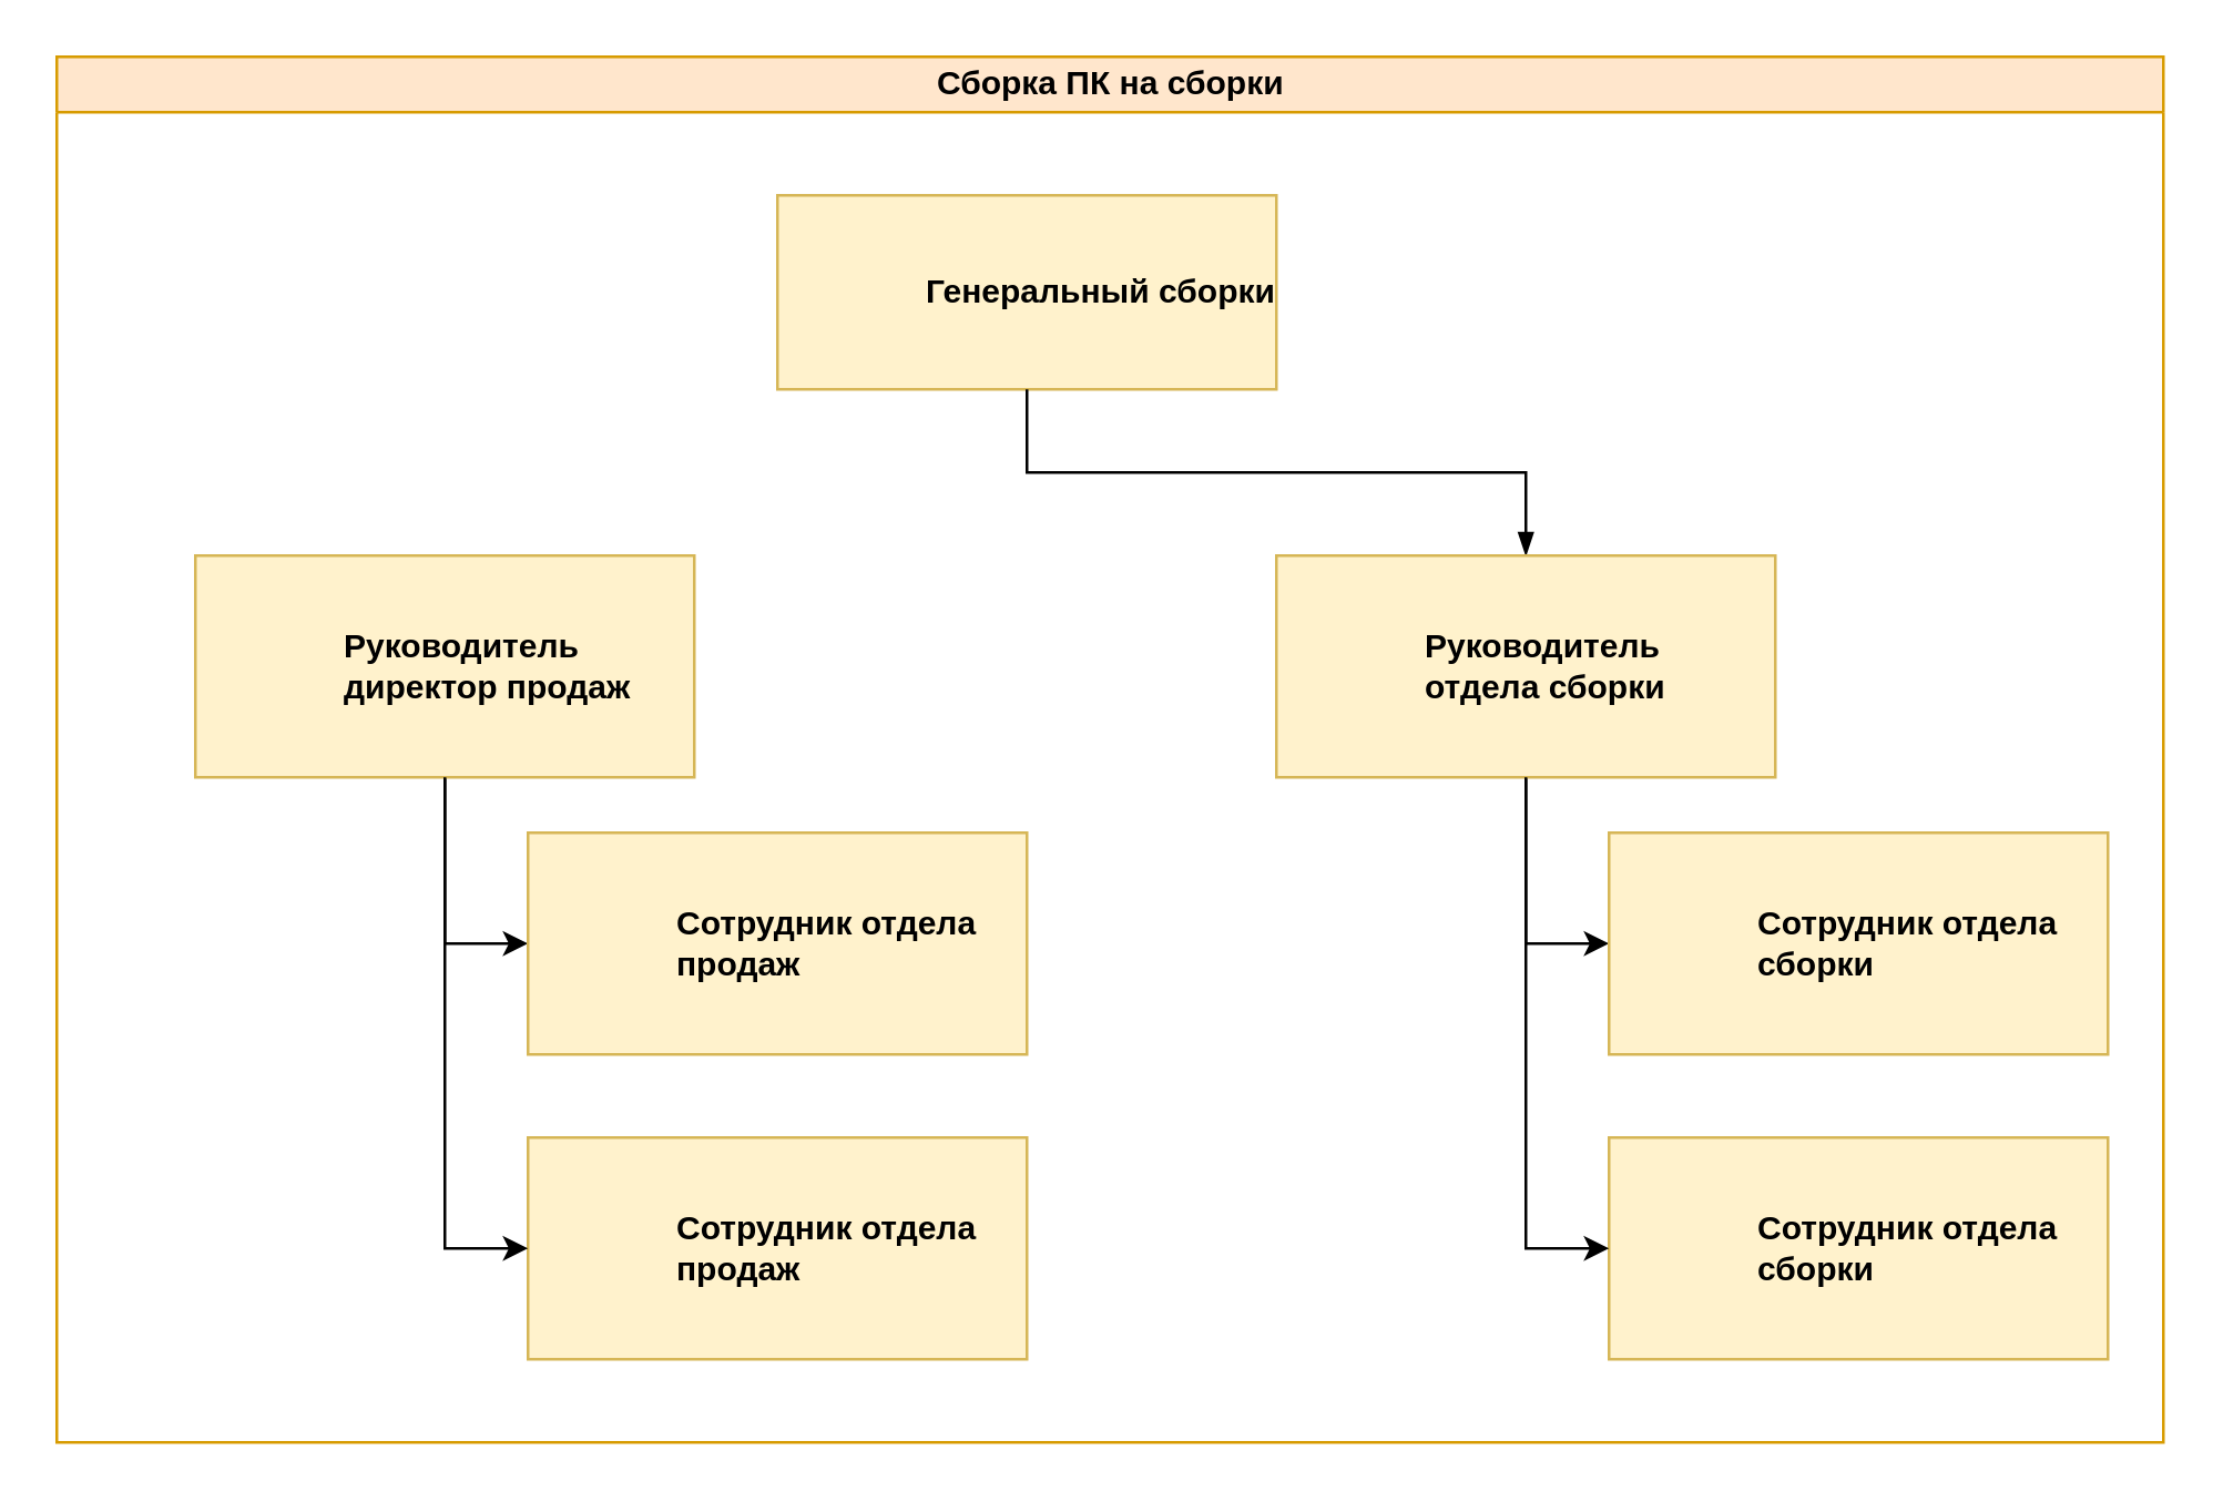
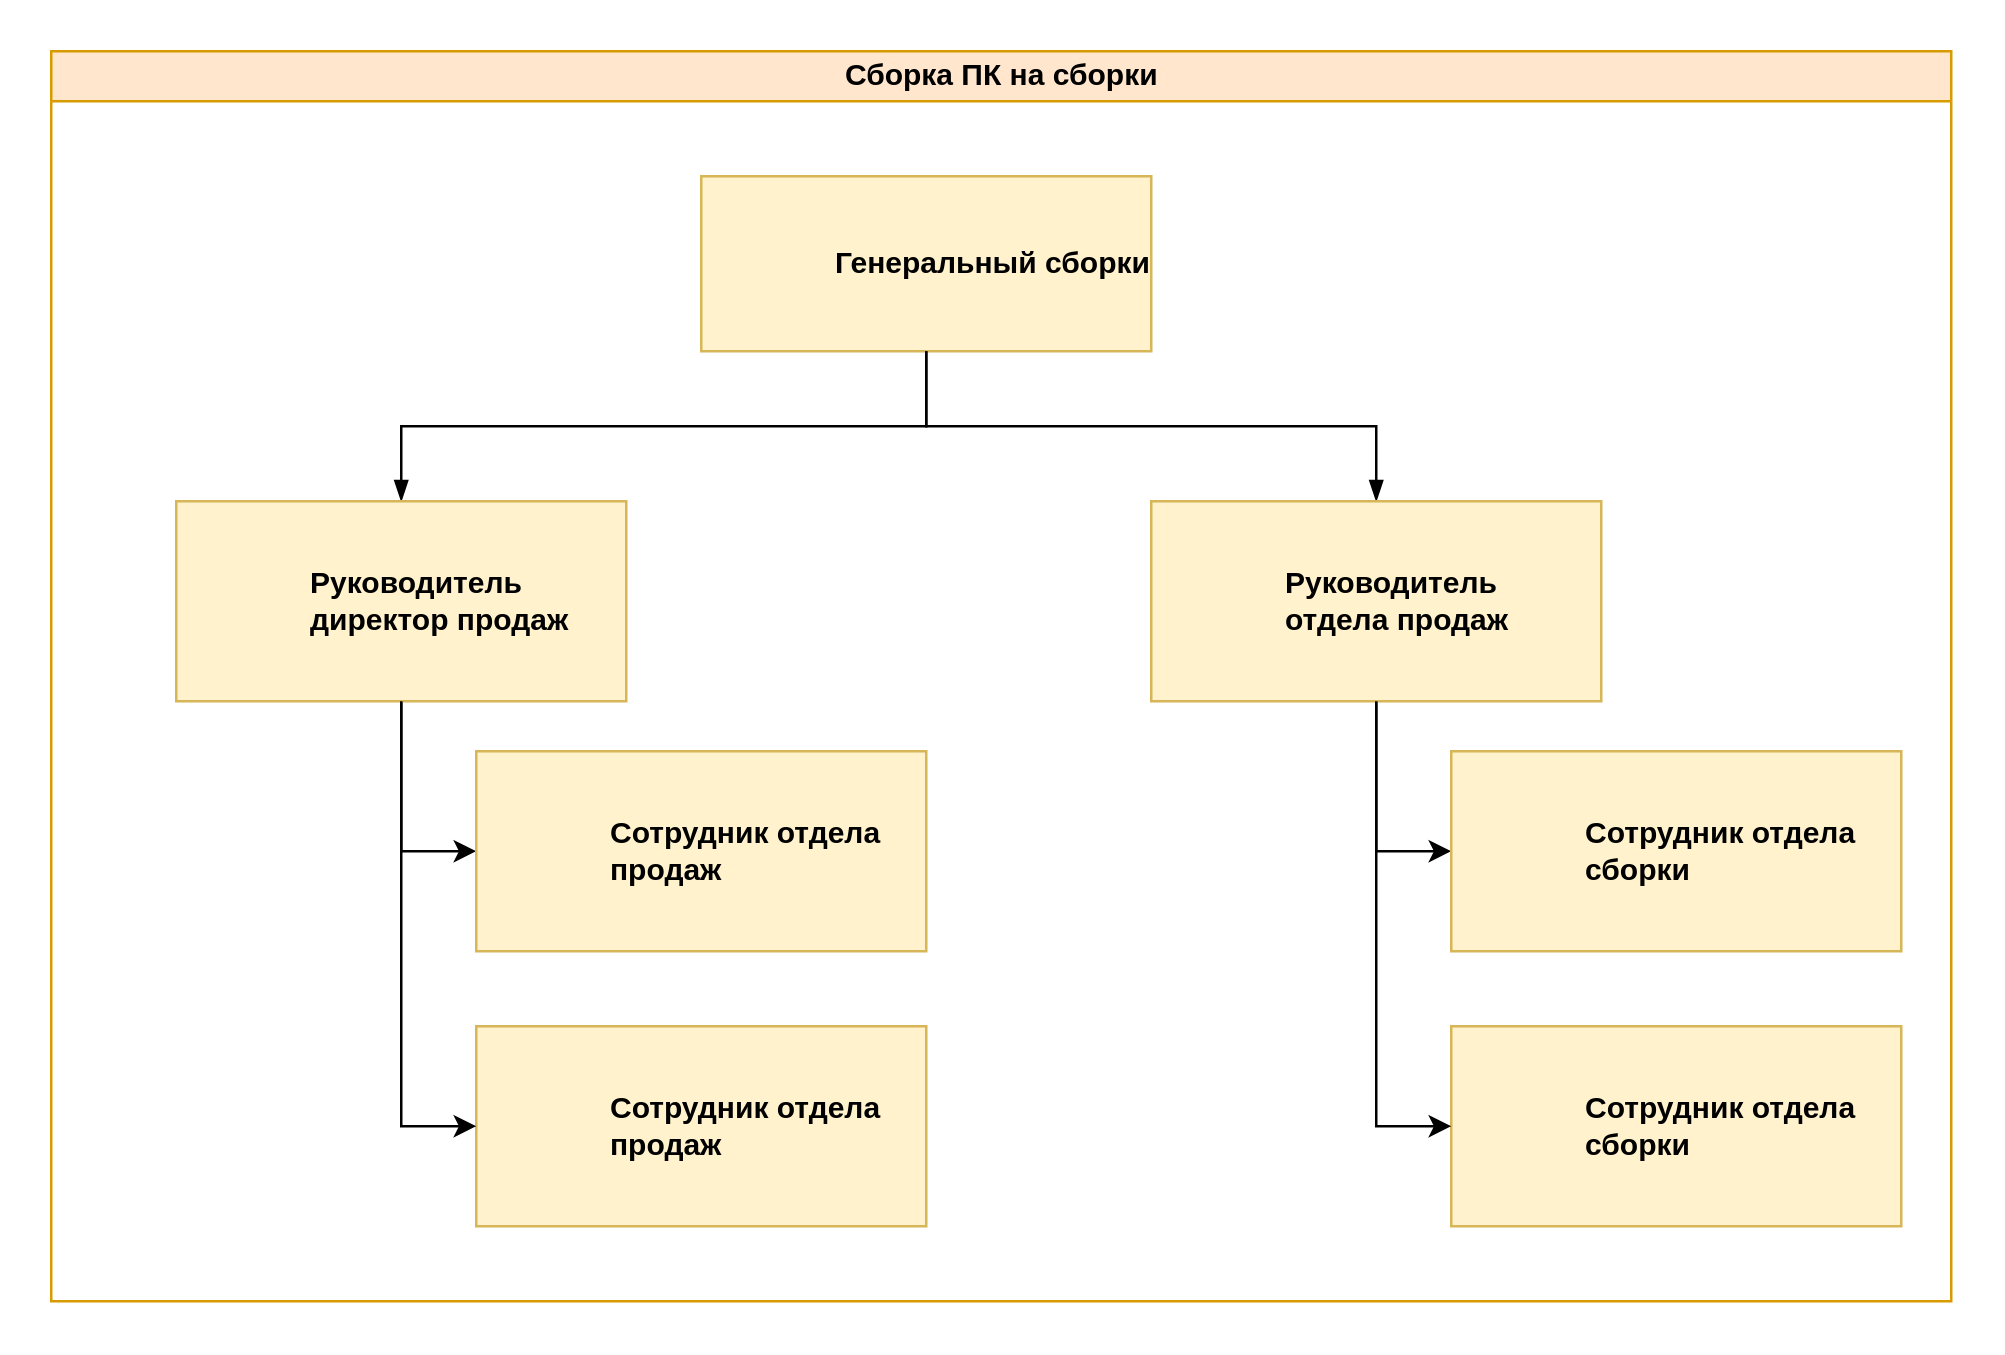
+ <mxCell id="4" value="" style="endArrow=blockThin;endFill=1;fontSize=11;edgeStyle=elbowEdgeStyle;elbow=vertical;rounded=0;" parent="2" source="3" target="6" edge="1"><mxGeometry relative="1" as="geometry" /></mxCell>
- <mxCell id="9" value="Руководитель отдела сборки" style="label;image=https://cdn3.iconfinder.com/data/icons/user-avatars-1/512/users-2-128.png;whiteSpace=wrap;html=1;rounded=0;glass=0;fillColor=#fff2cc;strokeColor=#d6b656;" parent="2" vertex="1"><mxGeometry x="440" y="180" width="180" height="80" as="geometry" /></mxCell>
+ <mxCell id="9" value="Руководитель отдела продаж" style="label;image=https://cdn3.iconfinder.com/data/icons/user-avatars-1/512/users-2-128.png;whiteSpace=wrap;html=1;rounded=0;glass=0;fillColor=#fff2cc;strokeColor=#d6b656;" parent="2" vertex="1"><mxGeometry x="440" y="180" width="180" height="80" as="geometry" /></mxCell>
